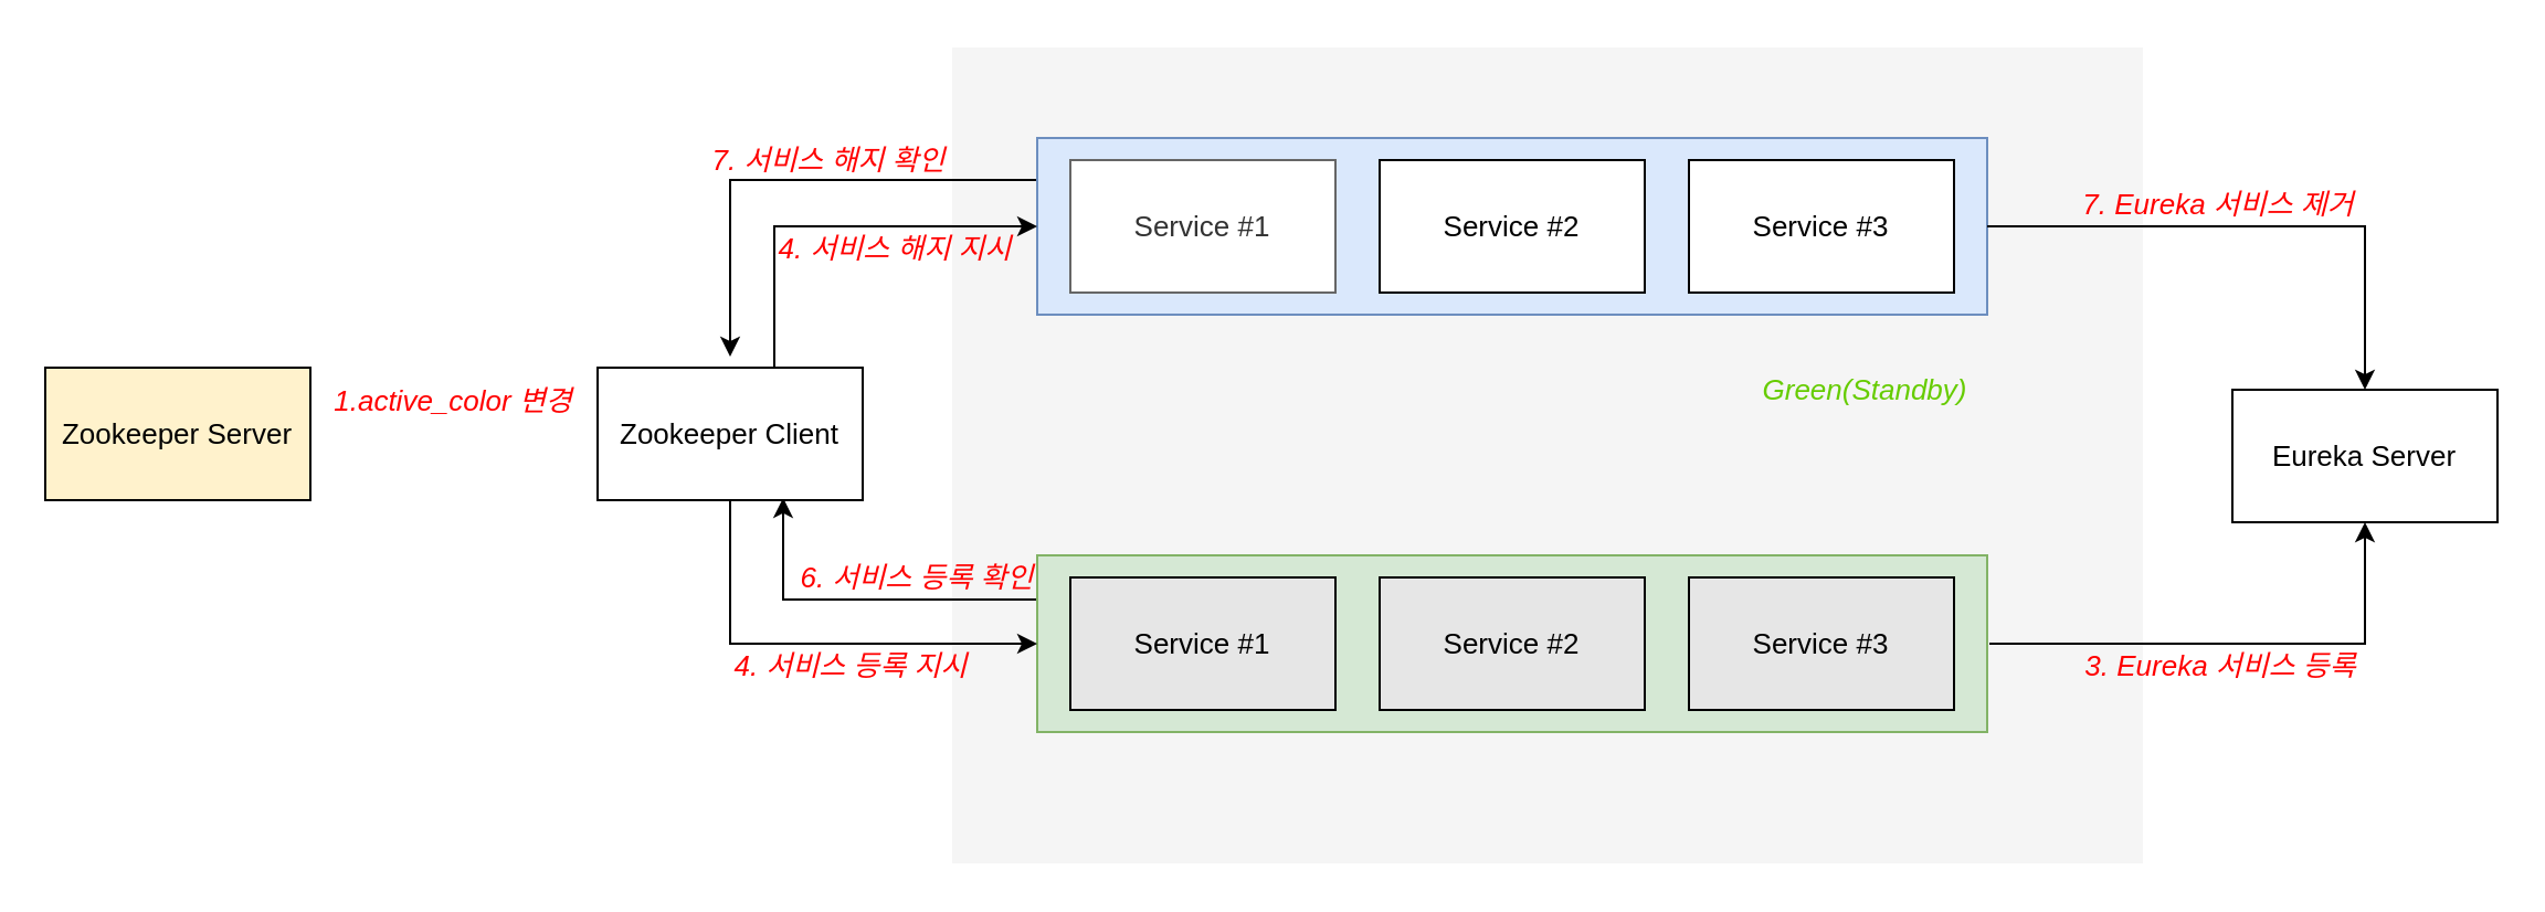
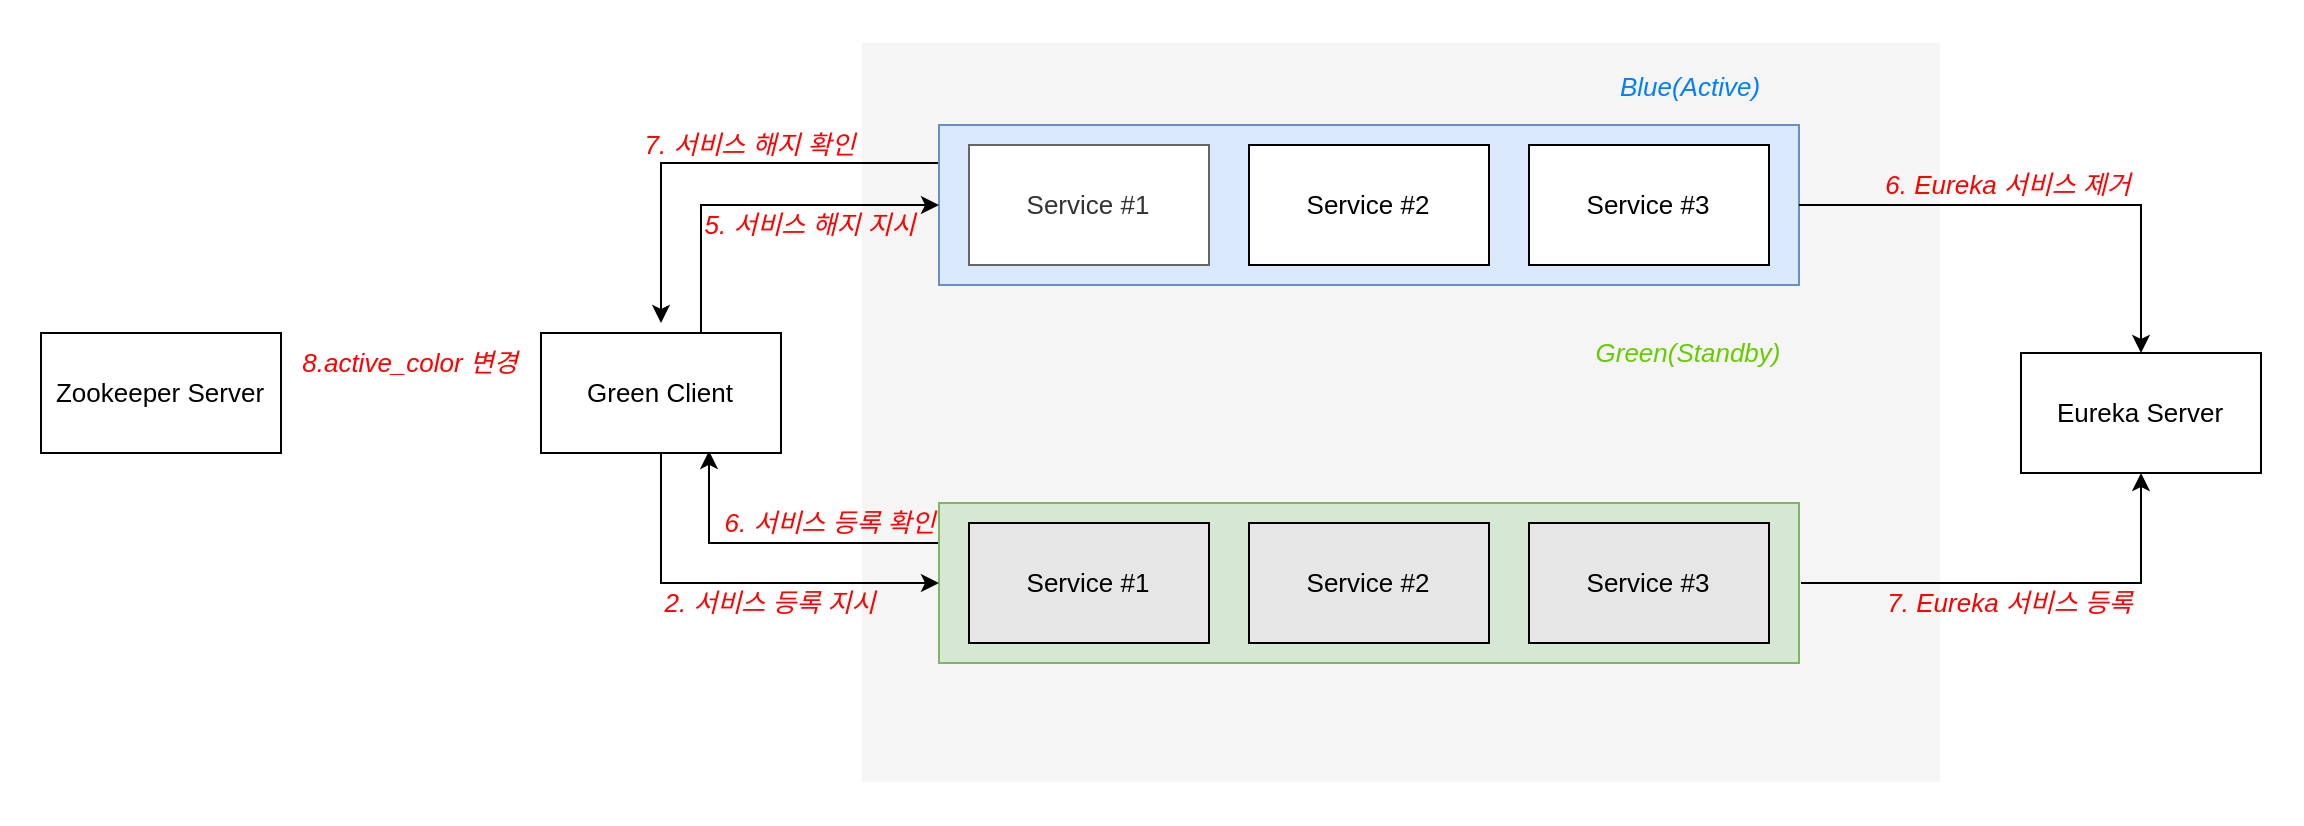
+ <mxCell id="11" value="Blue(Active)" style="text;html=1;strokeColor=none;fillColor=none;align=center;verticalAlign=middle;whiteSpace=wrap;rounded=0;fontStyle=2;fontColor=#007FFF;fontSize=13;" vertex="1" parent="1"><mxGeometry x="790" y="23" width="110" height="39" as="geometry" /></mxCell>
- <mxCell id="29" value="7. Eureka 서비스 제거" style="text;html=1;align=center;verticalAlign=middle;whiteSpace=wrap;rounded=0;fontStyle=2;fontColor=#FF0000;fontSize=13;" vertex="1" parent="1"><mxGeometry x="899" y="72" width="210" height="40" as="geometry" /></mxCell>
+ <mxCell id="29" value="6. Eureka 서비스 제거" style="text;html=1;align=center;verticalAlign=middle;whiteSpace=wrap;rounded=0;fontStyle=2;fontColor=#FF0000;fontSize=13;" vertex="1" parent="1"><mxGeometry x="899" y="72" width="210" height="40" as="geometry" /></mxCell>
- <mxCell id="24" value="4. 서비스 해지 지시" style="text;html=1;align=center;verticalAlign=middle;whiteSpace=wrap;rounded=0;fontStyle=2;fontColor=#FF0000;fontSize=13;" vertex="1" parent="1"><mxGeometry x="320" y="92" width="170" height="40" as="geometry" /></mxCell>
+ <mxCell id="24" value="5. 서비스 해지 지시" style="text;html=1;align=center;verticalAlign=middle;whiteSpace=wrap;rounded=0;fontStyle=2;fontColor=#FF0000;fontSize=13;" vertex="1" parent="1"><mxGeometry x="320" y="92" width="170" height="40" as="geometry" /></mxCell>
- <mxCell id="30" value="1.active_color 변경" style="text;html=1;align=center;verticalAlign=middle;whiteSpace=wrap;rounded=0;fontStyle=2;fontColor=#FF0000;fontSize=13;" vertex="1" parent="1"><mxGeometry x="120" y="161" width="170" height="40" as="geometry" /></mxCell>
+ <mxCell id="30" value="8.active_color 변경" style="text;html=1;align=center;verticalAlign=middle;whiteSpace=wrap;rounded=0;fontStyle=2;fontColor=#FF0000;fontSize=13;" vertex="1" parent="1"><mxGeometry x="120" y="161" width="170" height="40" as="geometry" /></mxCell>
- <mxCell id="31" value="Zookeeper Server" style="rounded=0;whiteSpace=wrap;html=1;fontStyle=0;fontSize=13;fillColor=#fff2cc;" vertex="1" parent="1"><mxGeometry x="20" y="166" width="120" height="60" as="geometry" /></mxCell>
+ <mxCell id="31" value="Zookeeper Server" style="rounded=0;whiteSpace=wrap;html=1;fontStyle=0;fontSize=13;" vertex="1" parent="1"><mxGeometry x="20" y="166" width="120" height="60" as="geometry" /></mxCell>
- <mxCell id="23" value="Zookeeper Client" style="rounded=0;whiteSpace=wrap;html=1;fontStyle=0;fontSize=13;" vertex="1" parent="1"><mxGeometry x="270" y="166" width="120" height="60" as="geometry" /></mxCell>
+ <mxCell id="23" value="Green Client" style="rounded=0;whiteSpace=wrap;html=1;fontStyle=0;fontSize=13;" vertex="1" parent="1"><mxGeometry x="270" y="166" width="120" height="60" as="geometry" /></mxCell>
- <mxCell id="25" value="4. 서비스 등록 지시" style="text;html=1;align=center;verticalAlign=middle;whiteSpace=wrap;rounded=0;fontStyle=2;fontColor=#FF0000;fontSize=13;" vertex="1" parent="1"><mxGeometry x="280" y="281" width="210" height="40" as="geometry" /></mxCell>
+ <mxCell id="25" value="2. 서비스 등록 지시" style="text;html=1;align=center;verticalAlign=middle;whiteSpace=wrap;rounded=0;fontStyle=2;fontColor=#FF0000;fontSize=13;" vertex="1" parent="1"><mxGeometry x="280" y="281" width="210" height="40" as="geometry" /></mxCell>
- <mxCell id="28" value="3. Eureka 서비스 등록" style="text;html=1;align=center;verticalAlign=middle;whiteSpace=wrap;rounded=0;fontStyle=2;fontColor=#FF0000;fontSize=13;" vertex="1" parent="1"><mxGeometry x="900" y="281" width="210" height="40" as="geometry" /></mxCell>
+ <mxCell id="28" value="7. Eureka 서비스 등록" style="text;html=1;align=center;verticalAlign=middle;whiteSpace=wrap;rounded=0;fontStyle=2;fontColor=#FF0000;fontSize=13;" vertex="1" parent="1"><mxGeometry x="900" y="281" width="210" height="40" as="geometry" /></mxCell>
